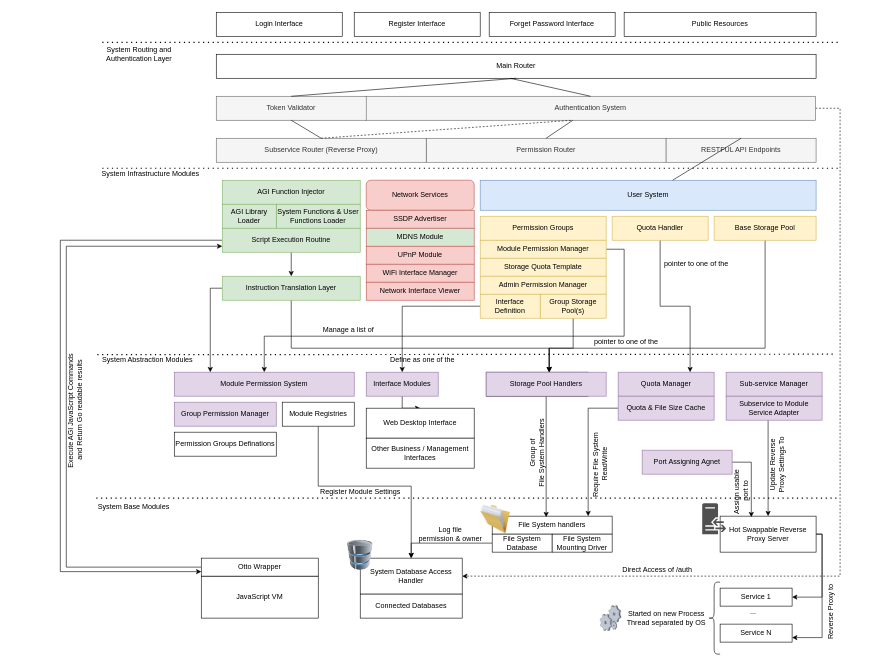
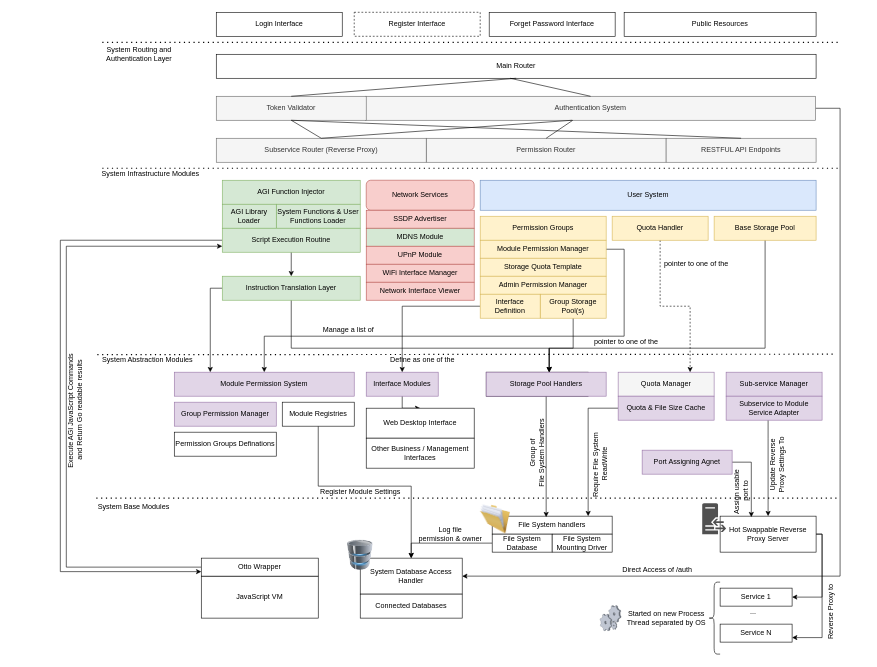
- <mxCell id="105" value="Register Interface" style="rounded=0;whiteSpace=wrap;html=1;" vertex="1" parent="1"><mxGeometry x="590" y="20" width="210" height="40" as="geometry" /></mxCell>
+ <mxCell id="105" value="Register Interface" style="rounded=0;whiteSpace=wrap;html=1;dashed=1;" vertex="1" parent="1"><mxGeometry x="590" y="20" width="210" height="40" as="geometry" /></mxCell>
- <mxCell id="95" value="" style="endArrow=none;html=1;exitX=0.5;exitY=0;exitDx=0;exitDy=0;entryX=0.459;entryY=1;entryDx=0;entryDy=0;entryPerimeter=0;dashed=1;" edge="1" parent="1" source="19" target="4"><mxGeometry width="50" height="50" relative="1" as="geometry"><mxPoint x="920" y="240" as="sourcePoint" /><mxPoint x="964.4" y="210" as="targetPoint" /></mxGeometry></mxCell>
+ <mxCell id="95" value="" style="endArrow=none;html=1;exitX=0.5;exitY=0;exitDx=0;exitDy=0;entryX=0.459;entryY=1;entryDx=0;entryDy=0;entryPerimeter=0;" edge="1" parent="1" source="19" target="4"><mxGeometry width="50" height="50" relative="1" as="geometry"><mxPoint x="920" y="240" as="sourcePoint" /><mxPoint x="964.4" y="210" as="targetPoint" /></mxGeometry></mxCell>
- <mxCell id="93" value="" style="endArrow=none;html=1;exitX=0.5;exitY=0;exitDx=0;exitDy=0;" edge="1" parent="1" source="17" target="2"><mxGeometry width="50" height="50" relative="1" as="geometry"><mxPoint x="545" y="240" as="sourcePoint" /><mxPoint x="495" y="210" as="targetPoint" /></mxGeometry></mxCell>
+ <mxCell id="93" value="" style="endArrow=none;html=1;entryX=0.5;entryY=1;entryDx=0;entryDy=0;exitX=0.5;exitY=0;exitDx=0;exitDy=0;" edge="1" parent="1" source="17" target="89"><mxGeometry width="50" height="50" relative="1" as="geometry"><mxPoint x="545" y="240" as="sourcePoint" /><mxPoint x="495" y="210" as="targetPoint" /></mxGeometry></mxCell>
- <mxCell id="27" style="edgeStyle=orthogonalEdgeStyle;rounded=0;orthogonalLoop=1;jettySize=auto;html=1;entryX=0.75;entryY=0;entryDx=0;entryDy=0;" edge="1" parent="1" source="28" target="11"><mxGeometry relative="1" as="geometry" /></mxCell>
+ <mxCell id="27" style="edgeStyle=orthogonalEdgeStyle;rounded=0;orthogonalLoop=1;jettySize=auto;html=1;entryX=0.75;entryY=0;entryDx=0;entryDy=0;dashed=1;" edge="1" parent="1" source="28" target="11"><mxGeometry relative="1" as="geometry" /></mxCell>
- <mxCell id="11" value="Quota Manager" style="whiteSpace=wrap;html=1;fillColor=#e1d5e7;strokeColor=#9673a6;" vertex="1" parent="1"><mxGeometry x="1030" y="620" width="160" height="40" as="geometry" /></mxCell>
+ <mxCell id="11" value="Quota Manager" style="whiteSpace=wrap;html=1;fillColor=#f5f5f5;strokeColor=#9673a6;" vertex="1" parent="1"><mxGeometry x="1030" y="620" width="160" height="40" as="geometry" /></mxCell>
- <mxCell id="3" style="edgeStyle=orthogonalEdgeStyle;rounded=0;orthogonalLoop=1;jettySize=auto;html=1;entryX=1;entryY=0.5;entryDx=0;entryDy=0;dashed=1;" edge="1" parent="1" source="4" target="54"><mxGeometry relative="1" as="geometry"><Array as="points"><mxPoint x="1400" y="180" /><mxPoint x="1400" y="960" /></Array></mxGeometry></mxCell>
+ <mxCell id="3" style="edgeStyle=orthogonalEdgeStyle;rounded=0;orthogonalLoop=1;jettySize=auto;html=1;entryX=1;entryY=0.5;entryDx=0;entryDy=0;" edge="1" parent="1" source="4" target="54"><mxGeometry relative="1" as="geometry"><Array as="points"><mxPoint x="1400" y="180" /><mxPoint x="1400" y="960" /></Array></mxGeometry></mxCell>
